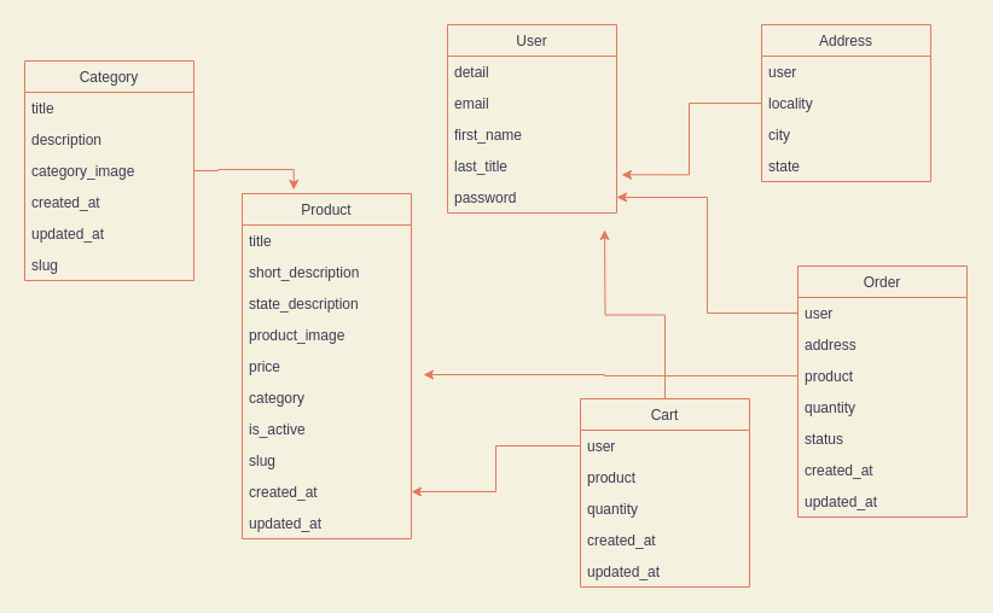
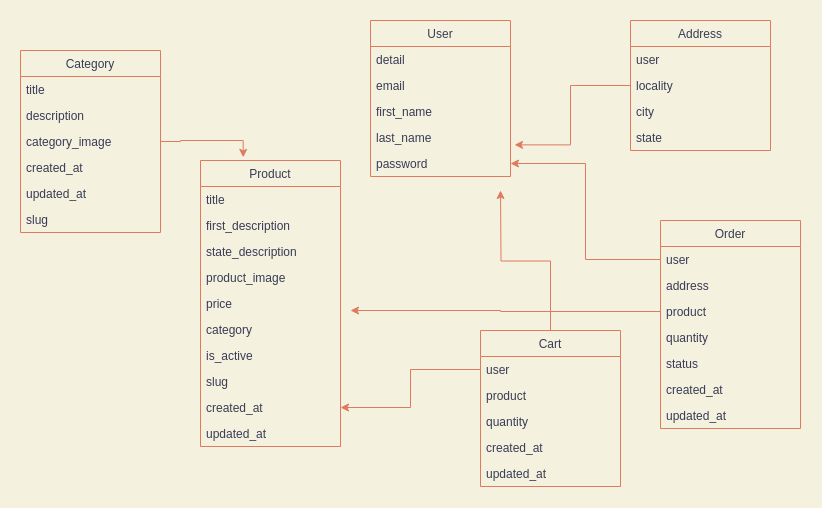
- <mxCell id="39" value="last_title" style="text;strokeColor=none;fillColor=none;align=left;verticalAlign=top;spacingLeft=4;spacingRight=4;overflow=hidden;rotatable=0;points=[[0,0.5],[1,0.5]];portConstraint=eastwest;fontColor=#393C56;" parent="35" vertex="1"><mxGeometry y="104" width="140" height="26" as="geometry" /></mxCell>
+ <mxCell id="39" value="last_name" style="text;strokeColor=none;fillColor=none;align=left;verticalAlign=top;spacingLeft=4;spacingRight=4;overflow=hidden;rotatable=0;points=[[0,0.5],[1,0.5]];portConstraint=eastwest;fontColor=#393C56;" parent="35" vertex="1"><mxGeometry y="104" width="140" height="26" as="geometry" /></mxCell>
- <mxCell id="11" value="short_description" style="text;strokeColor=none;fillColor=none;align=left;verticalAlign=top;spacingLeft=4;spacingRight=4;overflow=hidden;rotatable=0;points=[[0,0.5],[1,0.5]];portConstraint=eastwest;fontColor=#393C56;" parent="9" vertex="1"><mxGeometry y="52" width="140" height="26" as="geometry" /></mxCell>
+ <mxCell id="11" value="first_description" style="text;strokeColor=none;fillColor=none;align=left;verticalAlign=top;spacingLeft=4;spacingRight=4;overflow=hidden;rotatable=0;points=[[0,0.5],[1,0.5]];portConstraint=eastwest;fontColor=#393C56;" parent="9" vertex="1"><mxGeometry y="52" width="140" height="26" as="geometry" /></mxCell>
